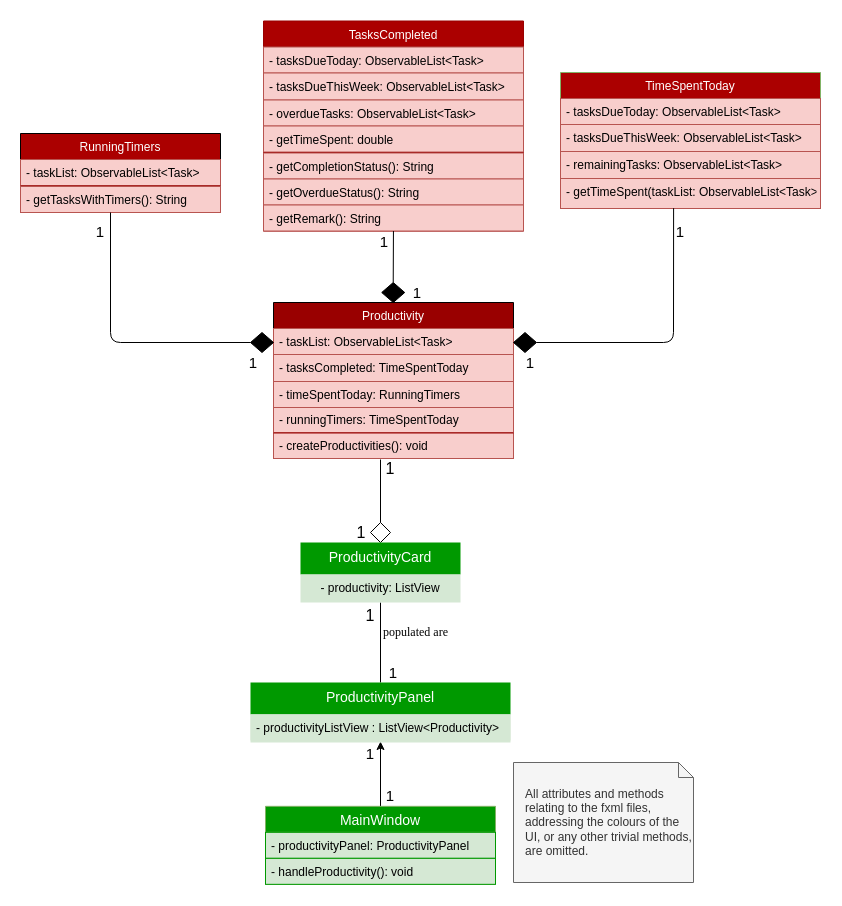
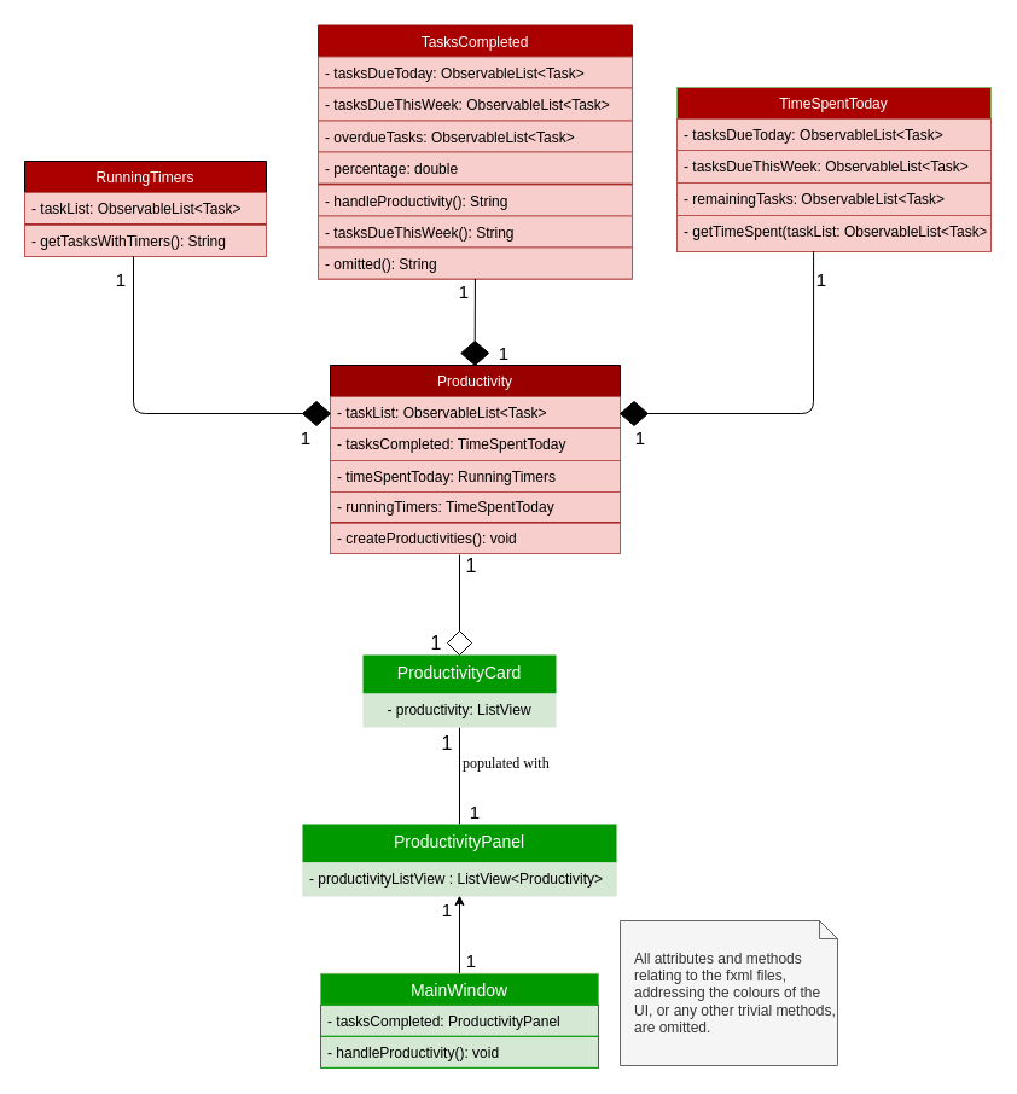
- <mxCell id="24" value="- getTimeSpent: double" style="text;strokeColor=#b85450;fillColor=#f8cecc;align=left;verticalAlign=top;spacingLeft=4;spacingRight=4;overflow=hidden;rotatable=0;points=[[0,0.5],[1,0.5]];portConstraint=eastwest;labelBackgroundColor=none;" parent="20" vertex="1"><mxGeometry y="105" width="260" height="26" as="geometry" /></mxCell>
+ <mxCell id="24" value="- percentage: double" style="text;strokeColor=#b85450;fillColor=#f8cecc;align=left;verticalAlign=top;spacingLeft=4;spacingRight=4;overflow=hidden;rotatable=0;points=[[0,0.5],[1,0.5]];portConstraint=eastwest;labelBackgroundColor=none;" parent="20" vertex="1"><mxGeometry y="105" width="260" height="26" as="geometry" /></mxCell>
- <mxCell id="26" value="- getCompletionStatus(): String" style="text;strokeColor=#b85450;fillColor=#f8cecc;align=left;verticalAlign=top;spacingLeft=4;spacingRight=4;overflow=hidden;rotatable=0;points=[[0,0.5],[1,0.5]];portConstraint=eastwest;labelBackgroundColor=none;" parent="20" vertex="1"><mxGeometry y="132" width="260" height="26" as="geometry" /></mxCell>
+ <mxCell id="26" value="- handleProductivity(): String" style="text;strokeColor=#b85450;fillColor=#f8cecc;align=left;verticalAlign=top;spacingLeft=4;spacingRight=4;overflow=hidden;rotatable=0;points=[[0,0.5],[1,0.5]];portConstraint=eastwest;labelBackgroundColor=none;" parent="20" vertex="1"><mxGeometry y="132" width="260" height="26" as="geometry" /></mxCell>
- <mxCell id="27" value="- getOverdueStatus(): String" style="text;strokeColor=#b85450;fillColor=#f8cecc;align=left;verticalAlign=top;spacingLeft=4;spacingRight=4;overflow=hidden;rotatable=0;points=[[0,0.5],[1,0.5]];portConstraint=eastwest;labelBackgroundColor=none;" parent="20" vertex="1"><mxGeometry y="158" width="260" height="26" as="geometry" /></mxCell>
+ <mxCell id="27" value="- tasksDueThisWeek(): String" style="text;strokeColor=#b85450;fillColor=#f8cecc;align=left;verticalAlign=top;spacingLeft=4;spacingRight=4;overflow=hidden;rotatable=0;points=[[0,0.5],[1,0.5]];portConstraint=eastwest;labelBackgroundColor=none;" parent="20" vertex="1"><mxGeometry y="158" width="260" height="26" as="geometry" /></mxCell>
- <mxCell id="28" value="- getRemark(): String" style="text;strokeColor=#b85450;fillColor=#f8cecc;align=left;verticalAlign=top;spacingLeft=4;spacingRight=4;overflow=hidden;rotatable=0;points=[[0,0.5],[1,0.5]];portConstraint=eastwest;labelBackgroundColor=none;" parent="20" vertex="1"><mxGeometry y="184" width="260" height="26" as="geometry" /></mxCell>
+ <mxCell id="28" value="- omitted(): String" style="text;strokeColor=#b85450;fillColor=#f8cecc;align=left;verticalAlign=top;spacingLeft=4;spacingRight=4;overflow=hidden;rotatable=0;points=[[0,0.5],[1,0.5]];portConstraint=eastwest;labelBackgroundColor=none;" parent="20" vertex="1"><mxGeometry y="184" width="260" height="26" as="geometry" /></mxCell>
- <mxCell id="36" value="&lt;div align=&quot;left&quot;&gt;&lt;p&gt;&lt;font face=&quot;Times New Roman&quot;&gt;populated are&lt;/font&gt;&lt;/p&gt;&lt;/div&gt;" style="text;html=1;align=left;verticalAlign=middle;whiteSpace=wrap;rounded=0;shadow=0;" parent="1" vertex="1"><mxGeometry x="381.23" y="622" width="80" height="20" as="geometry" /></mxCell>
+ <mxCell id="36" value="&lt;div align=&quot;left&quot;&gt;&lt;p&gt;&lt;font face=&quot;Times New Roman&quot;&gt;populated with&lt;/font&gt;&lt;/p&gt;&lt;/div&gt;" style="text;html=1;align=left;verticalAlign=middle;whiteSpace=wrap;rounded=0;shadow=0;" parent="1" vertex="1"><mxGeometry x="381.23" y="622" width="80" height="20" as="geometry" /></mxCell>
- <mxCell id="55" value="- productivityPanel: ProductivityPanel" style="text;strokeColor=#009900;fillColor=#d5e8d4;align=left;verticalAlign=top;spacingLeft=4;spacingRight=4;overflow=hidden;rotatable=0;points=[[0,0.5],[1,0.5]];portConstraint=eastwest;" parent="54" vertex="1"><mxGeometry y="26" width="230" height="26" as="geometry" /></mxCell>
+ <mxCell id="55" value="- tasksCompleted: ProductivityPanel" style="text;strokeColor=#009900;fillColor=#d5e8d4;align=left;verticalAlign=top;spacingLeft=4;spacingRight=4;overflow=hidden;rotatable=0;points=[[0,0.5],[1,0.5]];portConstraint=eastwest;" parent="54" vertex="1"><mxGeometry y="26" width="230" height="26" as="geometry" /></mxCell>
